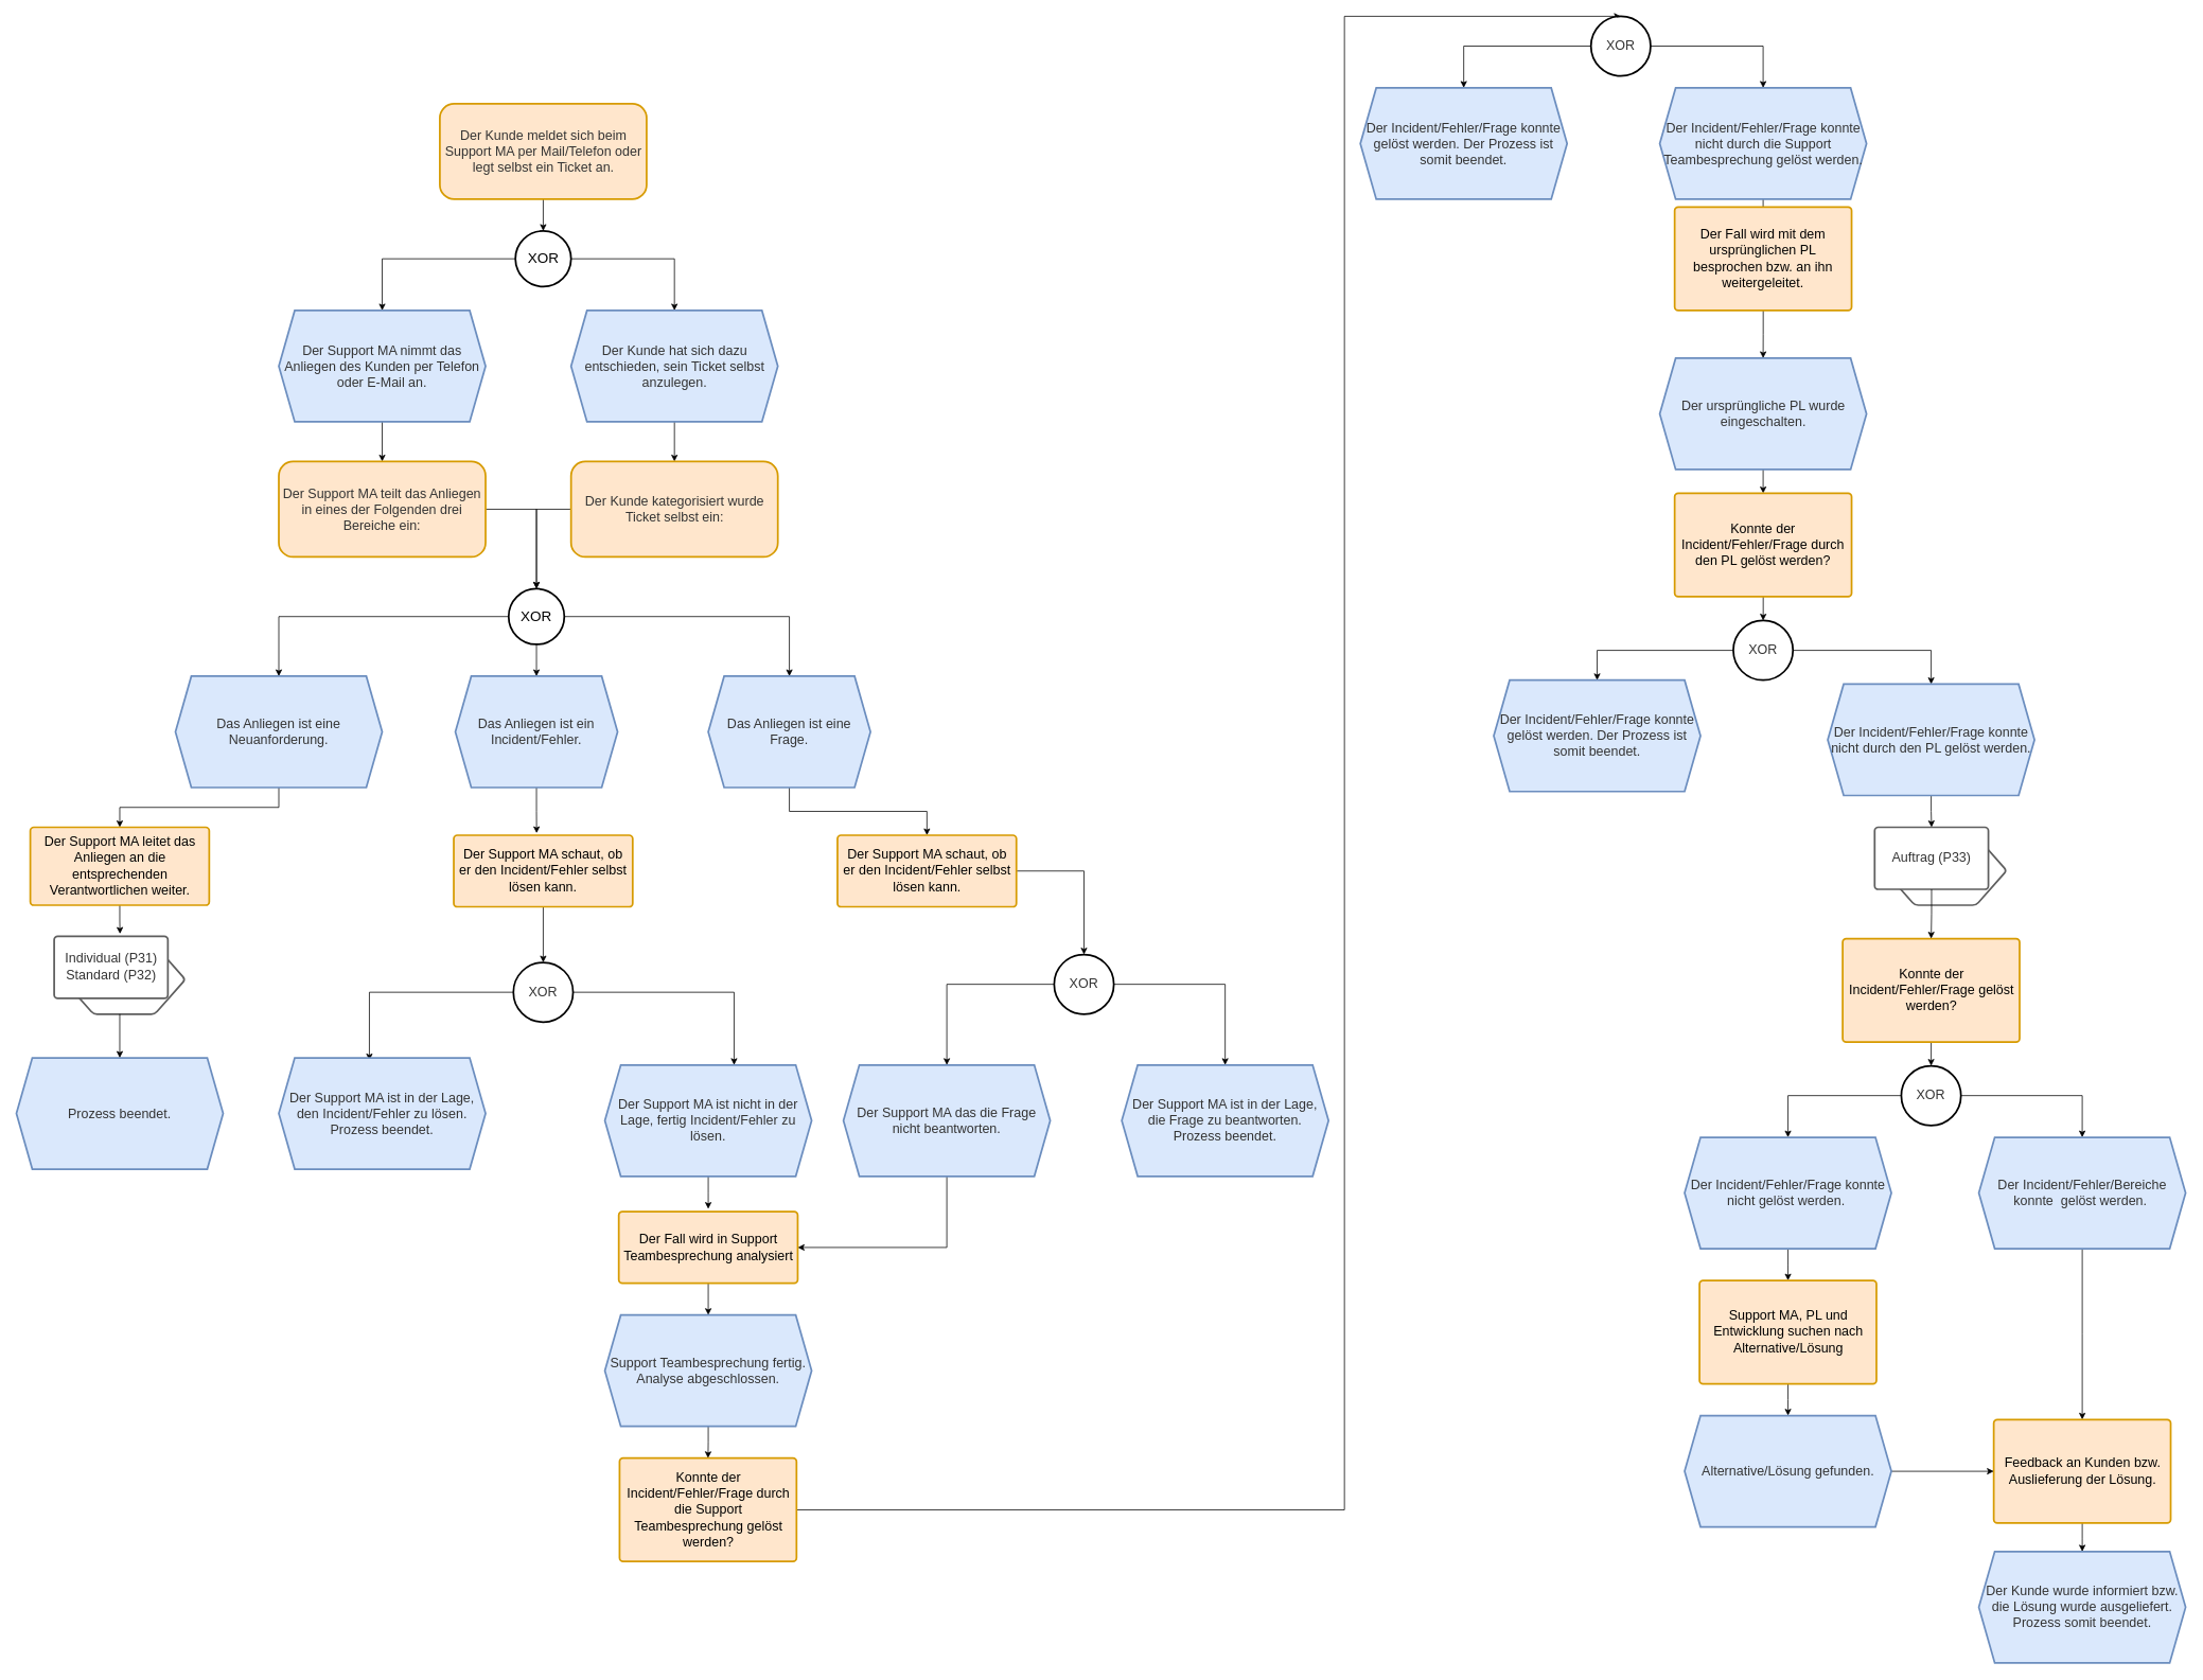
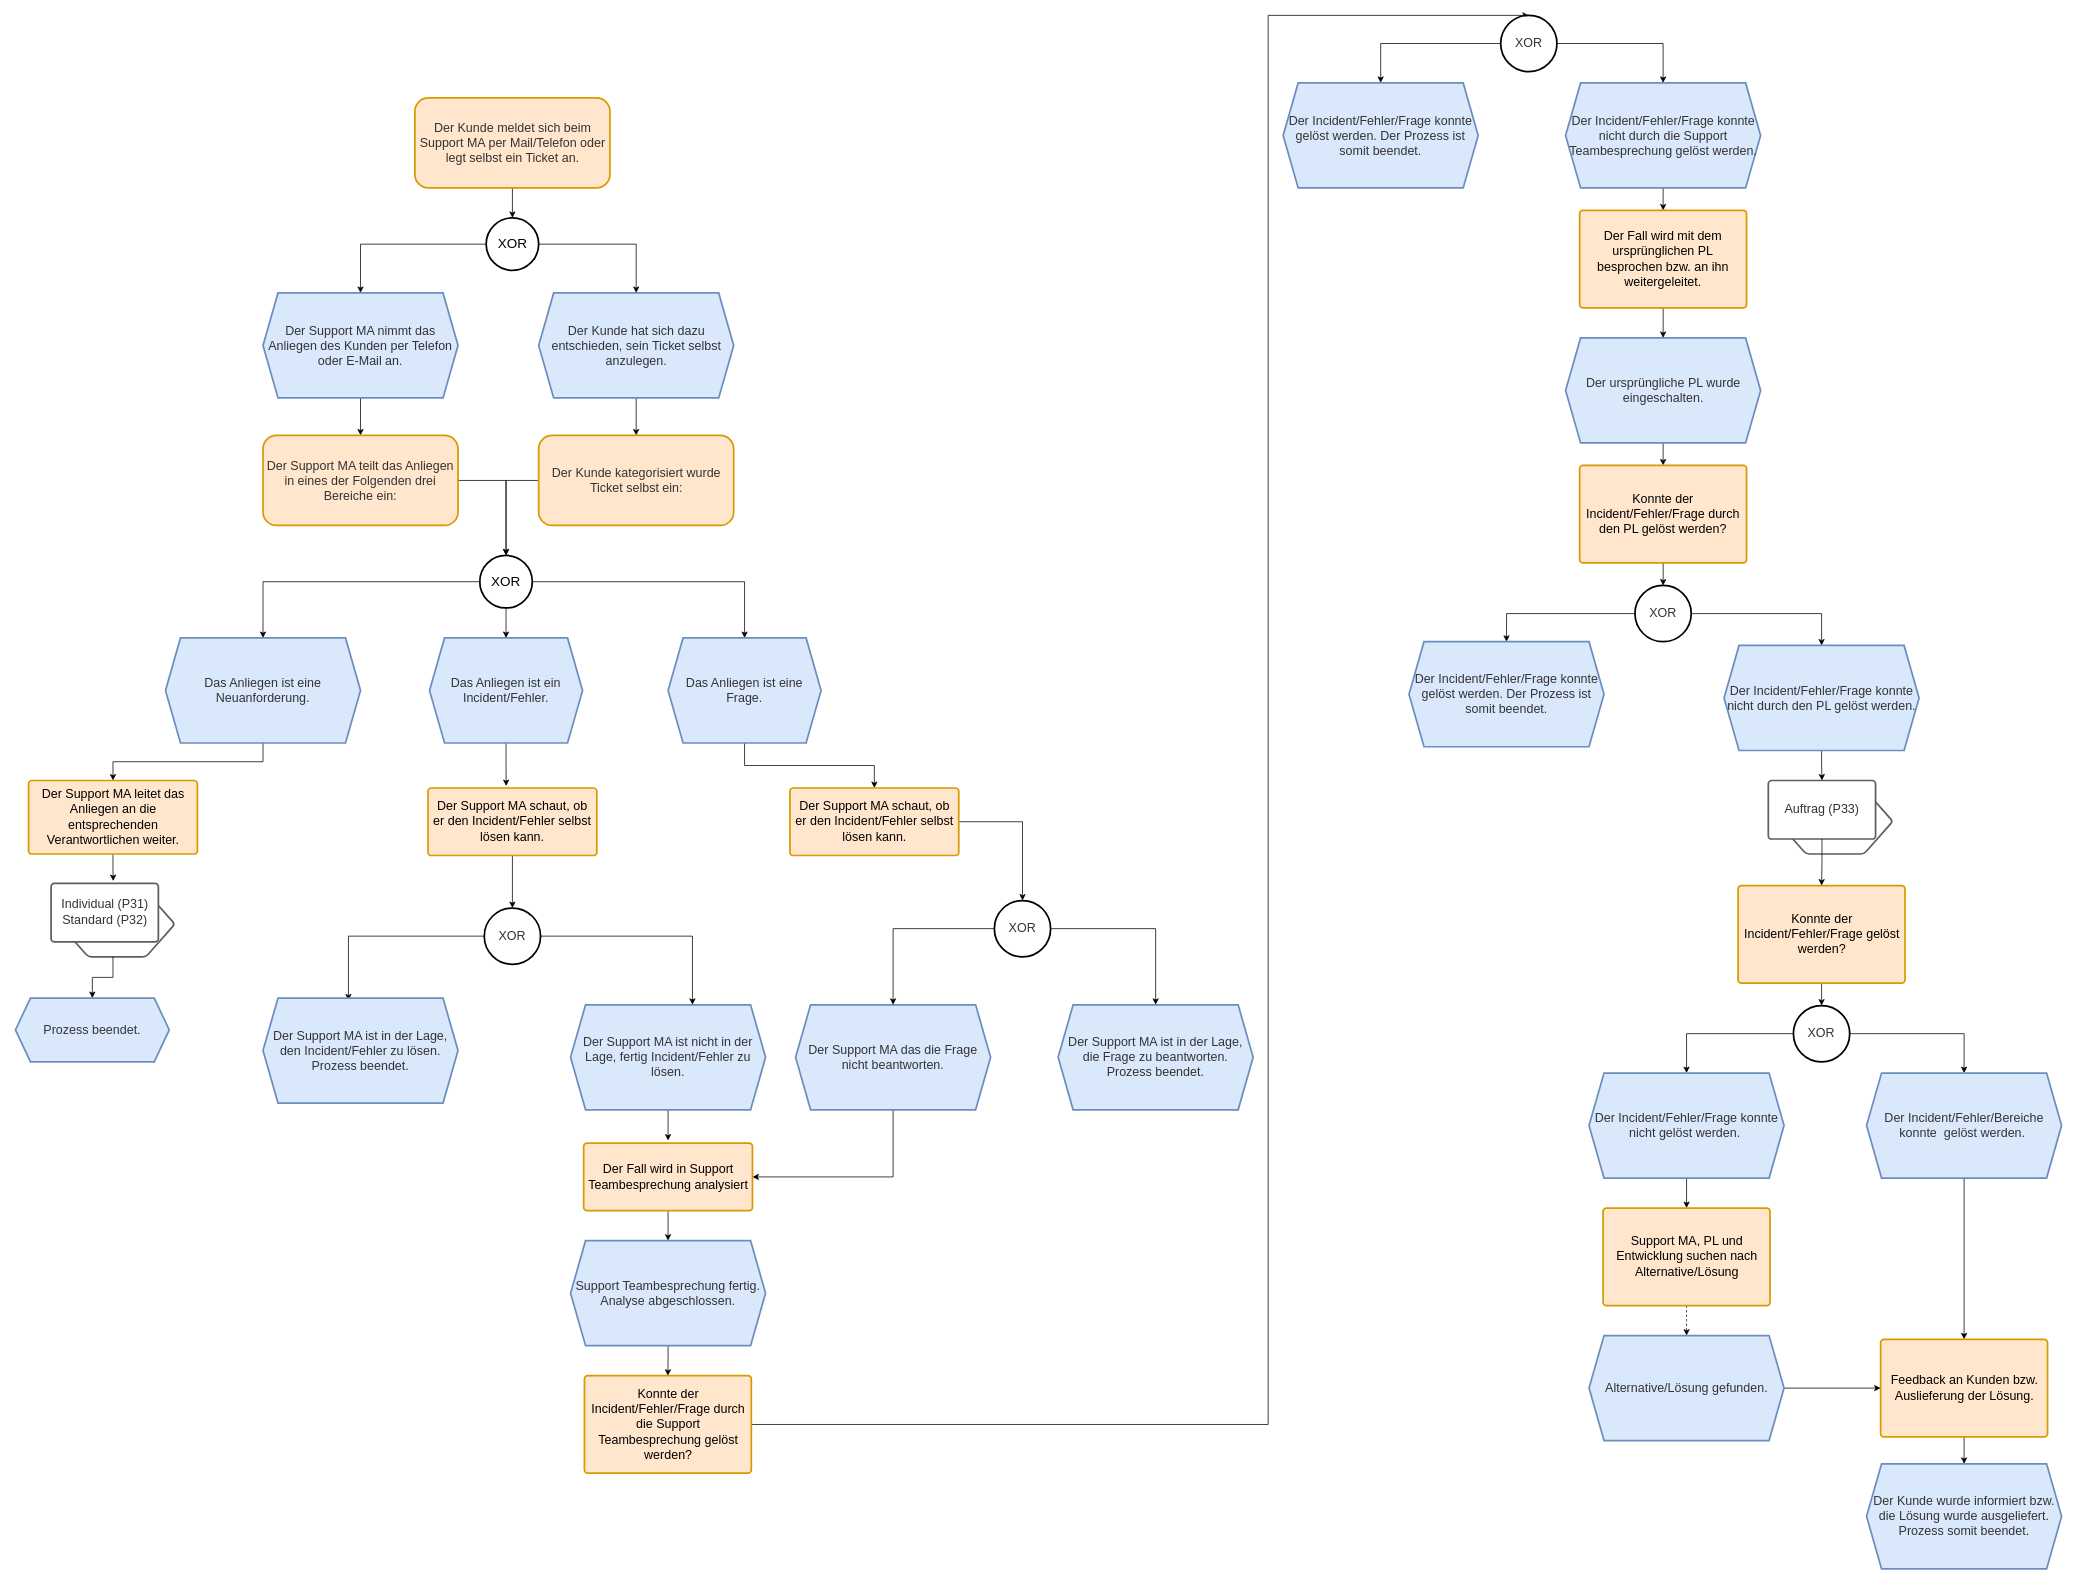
- <mxCell id="49" value="&lt;span data-lucid-content=&quot;{&amp;quot;t&amp;quot;:&amp;quot;Konnte der Incident/Fehler/Frage durch die Support Teambesprechung gelöst werden?&amp;quot;,&amp;quot;m&amp;quot;:[{&amp;quot;s&amp;quot;:0,&amp;quot;n&amp;quot;:&amp;quot;a&amp;quot;,&amp;quot;v&amp;quot;:&amp;quot;center&amp;quot;},{&amp;quot;s&amp;quot;:0,&amp;quot;n&amp;quot;:&amp;quot;s&amp;quot;,&amp;quot;v&amp;quot;:22.222,&amp;quot;e&amp;quot;:81},{&amp;quot;s&amp;quot;:0,&amp;quot;n&amp;quot;:&amp;quot;c&amp;quot;,&amp;quot;v&amp;quot;:&amp;quot;333333ff&amp;quot;,&amp;quot;e&amp;quot;:81}]}&quot; data-lucid-type=&quot;application/vnd.lucid.text&quot;&gt;&lt;span style=&quot;font-size: 16.667px;&quot;&gt;Der Fall wird mit dem ursprünglichen PL besprochen bzw. an ihn weitergeleitet.&lt;/span&gt;&lt;/span&gt;" style="html=1;overflow=block;blockSpacing=1;whiteSpace=wrap;fontSize=16.7;align=center;spacing=3.8;strokeColor=#d79b00;strokeOpacity=100;rounded=1;absoluteArcSize=1;arcSize=9;strokeWidth=2.3;fillColor=#ffe6cc;" parent="1" vertex="1"><mxGeometry x="2105.25" y="260" width="222.5" height="130" as="geometry" /></mxCell>
+ <mxCell id="49" value="&lt;span data-lucid-content=&quot;{&amp;quot;t&amp;quot;:&amp;quot;Konnte der Incident/Fehler/Frage durch die Support Teambesprechung gelöst werden?&amp;quot;,&amp;quot;m&amp;quot;:[{&amp;quot;s&amp;quot;:0,&amp;quot;n&amp;quot;:&amp;quot;a&amp;quot;,&amp;quot;v&amp;quot;:&amp;quot;center&amp;quot;},{&amp;quot;s&amp;quot;:0,&amp;quot;n&amp;quot;:&amp;quot;s&amp;quot;,&amp;quot;v&amp;quot;:22.222,&amp;quot;e&amp;quot;:81},{&amp;quot;s&amp;quot;:0,&amp;quot;n&amp;quot;:&amp;quot;c&amp;quot;,&amp;quot;v&amp;quot;:&amp;quot;333333ff&amp;quot;,&amp;quot;e&amp;quot;:81}]}&quot; data-lucid-type=&quot;application/vnd.lucid.text&quot;&gt;&lt;span style=&quot;font-size: 16.667px;&quot;&gt;Der Fall wird mit dem ursprünglichen PL besprochen bzw. an ihn weitergeleitet.&lt;/span&gt;&lt;/span&gt;" style="html=1;overflow=block;blockSpacing=1;whiteSpace=wrap;fontSize=16.7;align=center;spacing=3.8;strokeColor=#d79b00;strokeOpacity=100;rounded=1;absoluteArcSize=1;arcSize=9;strokeWidth=2.3;fillColor=#ffe6cc;" parent="1" vertex="1"><mxGeometry x="2105.25" y="280" width="222.5" height="130" as="geometry" /></mxCell>
- <mxCell id="15" value="&lt;font color=&quot;#333333&quot;&gt;&lt;span style=&quot;font-size: 16.667px;&quot;&gt;Prozess beendet.&lt;/span&gt;&lt;/font&gt;" style="shape=hexagon;perimeter=hexagonPerimeter2;whiteSpace=wrap;html=1;fixedSize=1;strokeColor=#6c8ebf;strokeWidth=2.3;fillColor=#dae8fc;" parent="1" vertex="1"><mxGeometry x="20" y="1330" width="260" height="140" as="geometry" /></mxCell>
+ <mxCell id="15" value="&lt;font color=&quot;#333333&quot;&gt;&lt;span style=&quot;font-size: 16.667px;&quot;&gt;Prozess beendet.&lt;/span&gt;&lt;/font&gt;" style="shape=hexagon;perimeter=hexagonPerimeter2;whiteSpace=wrap;html=1;fixedSize=1;strokeColor=#6c8ebf;strokeWidth=2.3;fillColor=#dae8fc;" parent="1" vertex="1"><mxGeometry x="20" y="1330" width="205" height="85" as="geometry" /></mxCell>
- <mxCell id="71" style="edgeStyle=orthogonalEdgeStyle;rounded=0;orthogonalLoop=1;jettySize=auto;html=1;" parent="1" source="72" target="78" edge="1"><mxGeometry relative="1" as="geometry" /></mxCell>
+ <mxCell id="71" style="edgeStyle=orthogonalEdgeStyle;rounded=0;orthogonalLoop=1;jettySize=auto;html=1;dashed=1;" parent="1" source="72" target="78" edge="1"><mxGeometry relative="1" as="geometry" /></mxCell>
